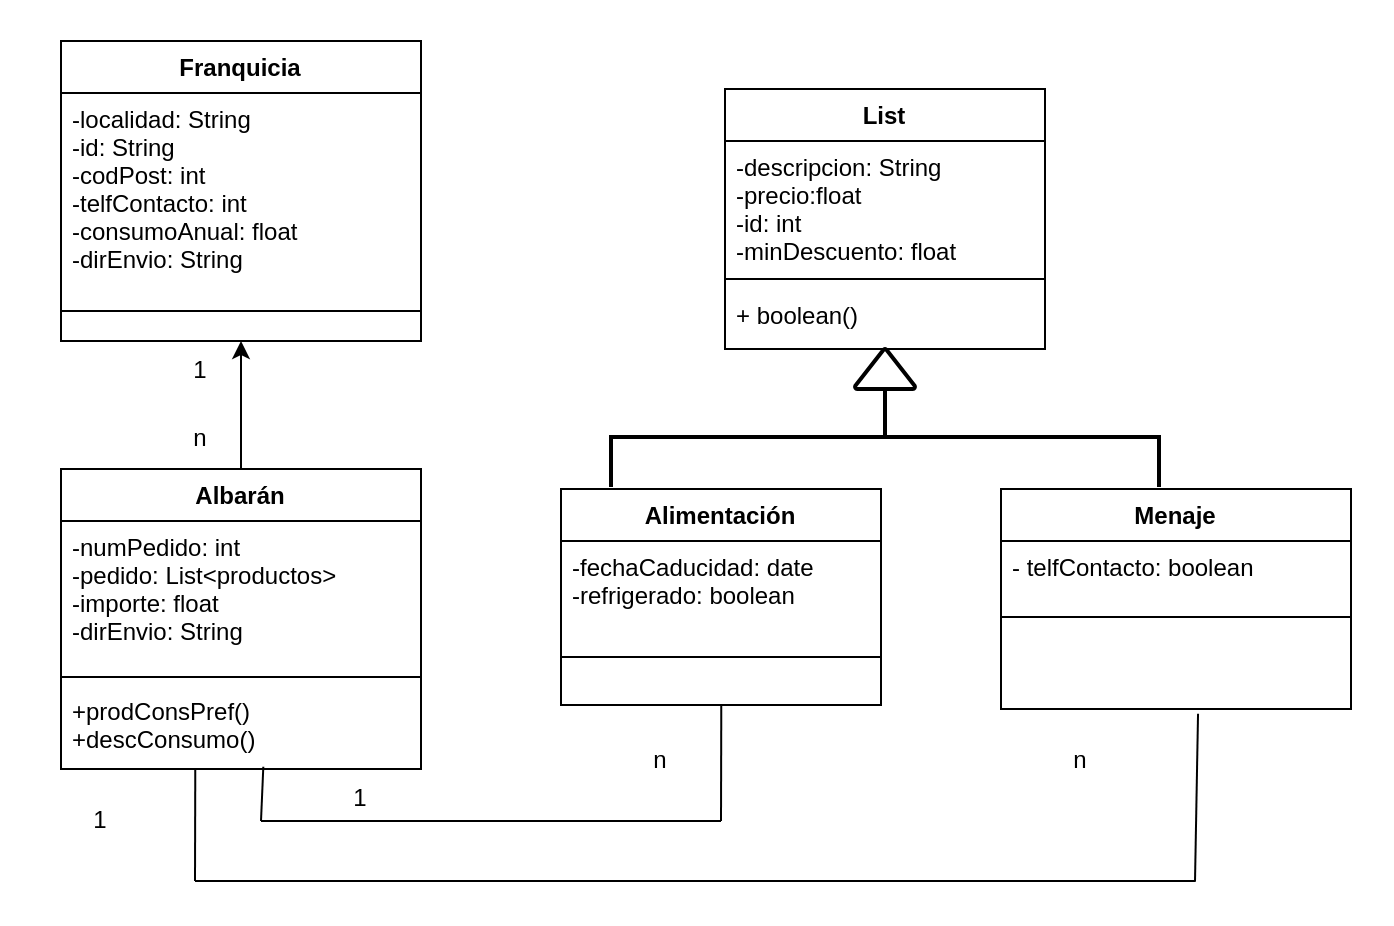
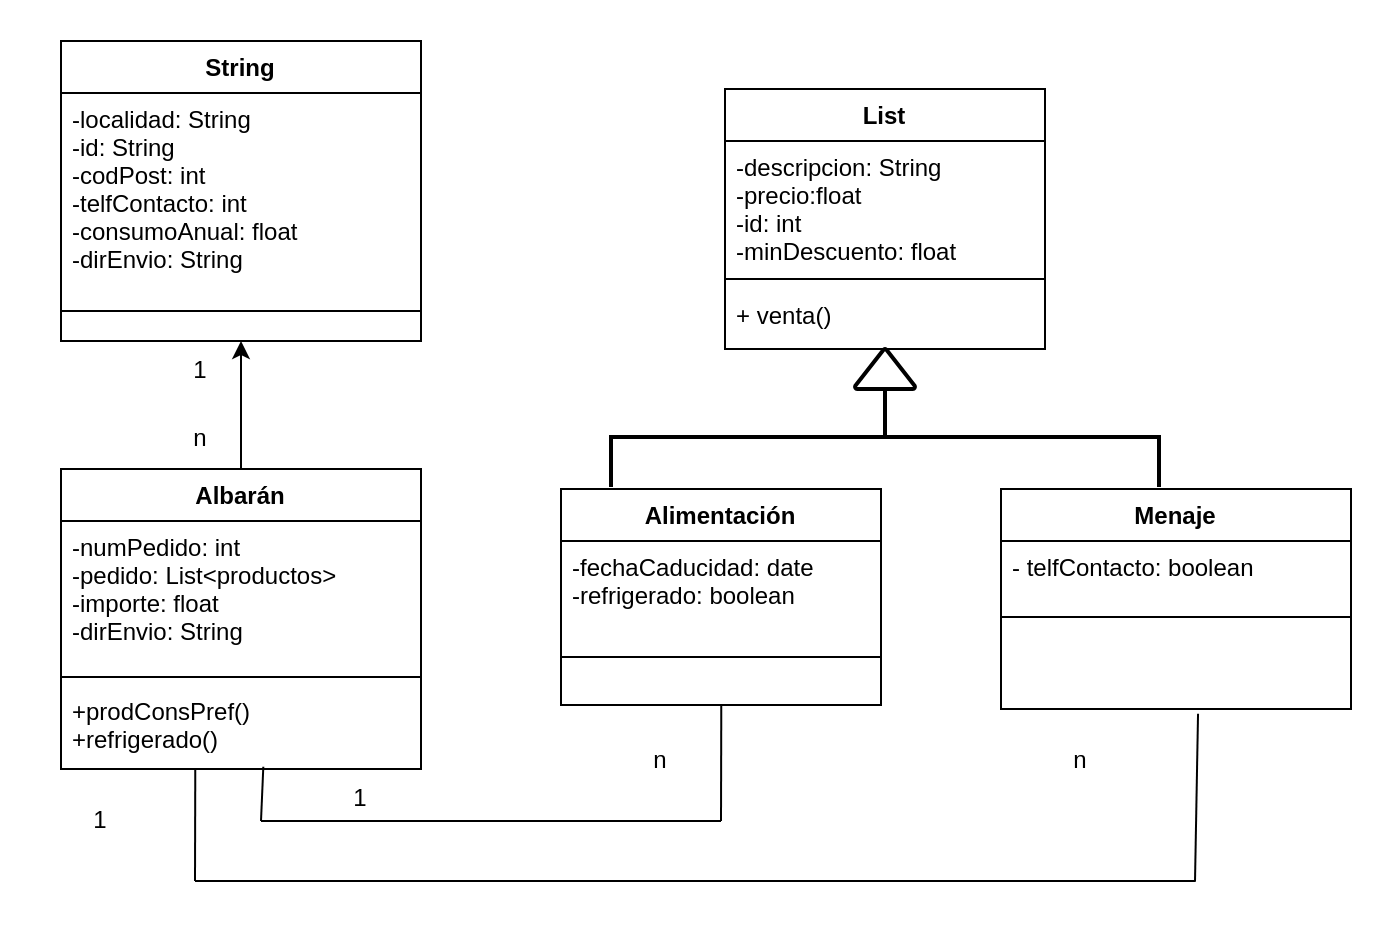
- <mxCell id="14" value="Franquicia" style="swimlane;fontStyle=1;align=center;verticalAlign=top;childLayout=stackLayout;horizontal=1;startSize=26;horizontalStack=0;resizeParent=1;resizeParentMax=0;resizeLast=0;collapsible=1;marginBottom=0;" parent="1" vertex="1"><mxGeometry x="30" y="20" width="180" height="150" as="geometry" /></mxCell>
+ <mxCell id="14" value="String" style="swimlane;fontStyle=1;align=center;verticalAlign=top;childLayout=stackLayout;horizontal=1;startSize=26;horizontalStack=0;resizeParent=1;resizeParentMax=0;resizeLast=0;collapsible=1;marginBottom=0;" parent="1" vertex="1"><mxGeometry x="30" y="20" width="180" height="150" as="geometry" /></mxCell>
- <mxCell id="5" value="+ boolean()&#10;" style="text;strokeColor=none;fillColor=none;align=left;verticalAlign=top;spacingLeft=4;spacingRight=4;overflow=hidden;rotatable=0;points=[[0,0.5],[1,0.5]];portConstraint=eastwest;" parent="2" vertex="1"><mxGeometry y="100" width="160" height="30" as="geometry" /></mxCell>
+ <mxCell id="5" value="+ venta()&#10;" style="text;strokeColor=none;fillColor=none;align=left;verticalAlign=top;spacingLeft=4;spacingRight=4;overflow=hidden;rotatable=0;points=[[0,0.5],[1,0.5]];portConstraint=eastwest;" parent="2" vertex="1"><mxGeometry y="100" width="160" height="30" as="geometry" /></mxCell>
- <mxCell id="25" value="+prodConsPref() &#10;+descConsumo()&#10;" style="text;strokeColor=none;fillColor=none;align=left;verticalAlign=top;spacingLeft=4;spacingRight=4;overflow=hidden;rotatable=0;points=[[0,0.5],[1,0.5]];portConstraint=eastwest;" parent="22" vertex="1"><mxGeometry y="108" width="180" height="42" as="geometry" /></mxCell>
+ <mxCell id="25" value="+prodConsPref() &#10;+refrigerado()&#10;" style="text;strokeColor=none;fillColor=none;align=left;verticalAlign=top;spacingLeft=4;spacingRight=4;overflow=hidden;rotatable=0;points=[[0,0.5],[1,0.5]];portConstraint=eastwest;" parent="22" vertex="1"><mxGeometry y="108" width="180" height="42" as="geometry" /></mxCell>
